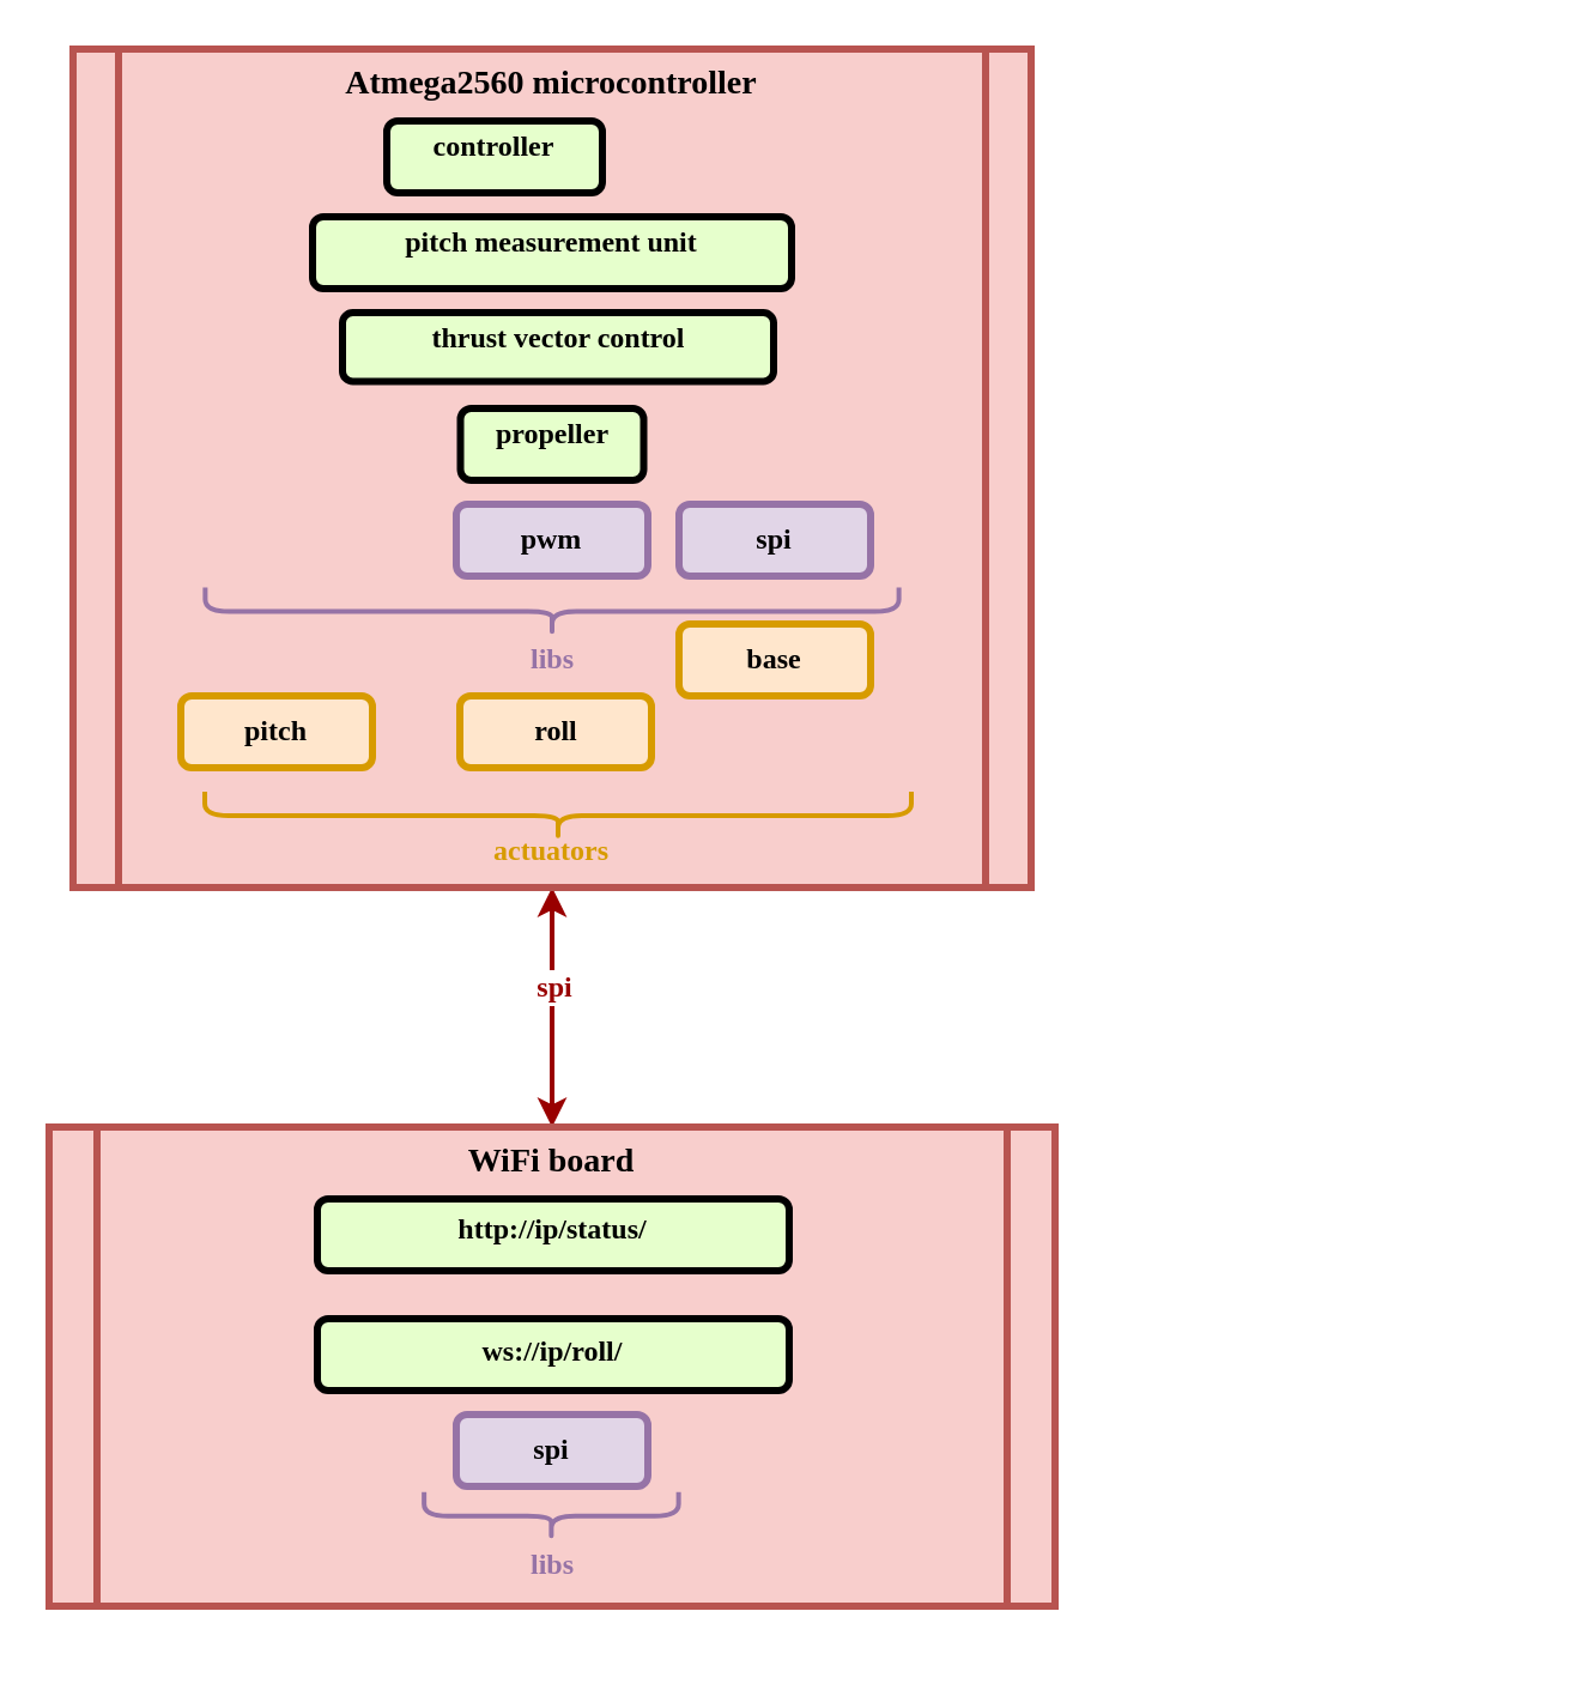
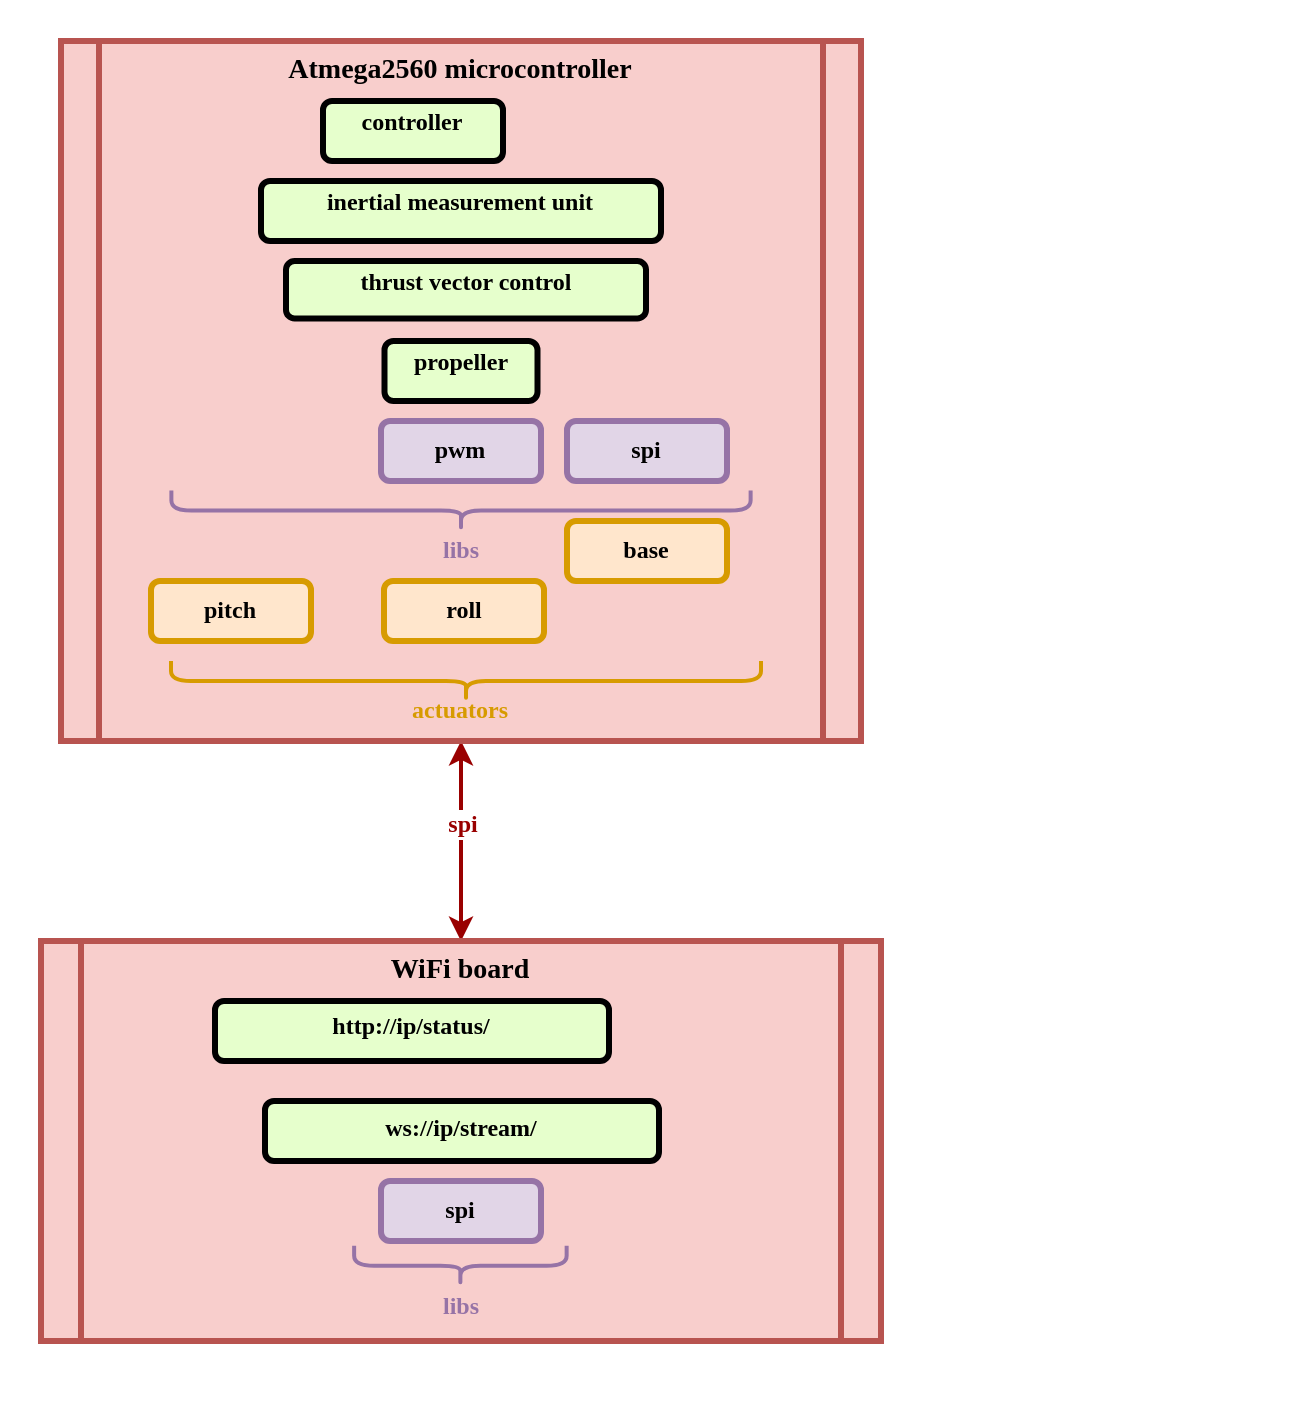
- <mxCell id="16" value="&lt;p style=&quot;margin: 4px 0px 0px; text-align: center;&quot;&gt;&lt;strong&gt;pitch measurement unit&lt;br&gt;&lt;/strong&gt;&lt;/p&gt;" style="verticalAlign=middle;align=center;overflow=fill;fontSize=12;fontFamily=Roboto Mono;html=1;rounded=1;fontStyle=1;strokeWidth=3;fillColor=#E6FFCC;fontSource=https%3A%2F%2Ffonts.googleapis.com%2Fcss%3Ffamily%3DRoboto%2BMono;" parent="11" vertex="1"><mxGeometry x="100" y="70" width="200" height="30" as="geometry" /></mxCell>
+ <mxCell id="16" value="&lt;p style=&quot;margin: 4px 0px 0px; text-align: center;&quot;&gt;&lt;strong&gt;inertial measurement unit&lt;br&gt;&lt;/strong&gt;&lt;/p&gt;" style="verticalAlign=middle;align=center;overflow=fill;fontSize=12;fontFamily=Roboto Mono;html=1;rounded=1;fontStyle=1;strokeWidth=3;fillColor=#E6FFCC;fontSource=https%3A%2F%2Ffonts.googleapis.com%2Fcss%3Ffamily%3DRoboto%2BMono;" parent="11" vertex="1"><mxGeometry x="100" y="70" width="200" height="30" as="geometry" /></mxCell>
- <mxCell id="6" value="&lt;p style=&quot;line-height: 20%;&quot;&gt;http://ip/status/&lt;/p&gt;" style="verticalAlign=middle;align=center;overflow=fill;fontSize=12;fontFamily=Roboto Mono;html=1;rounded=1;fontStyle=1;strokeWidth=3;fillColor=#E6FFCC;fontSource=https%3A%2F%2Ffonts.googleapis.com%2Fcss%3Ffamily%3DRoboto%2BMono;" parent="4" vertex="1"><mxGeometry x="112" y="30" width="197" height="30" as="geometry" /></mxCell>
+ <mxCell id="6" value="&lt;p style=&quot;line-height: 20%;&quot;&gt;http://ip/status/&lt;/p&gt;" style="verticalAlign=middle;align=center;overflow=fill;fontSize=12;fontFamily=Roboto Mono;html=1;rounded=1;fontStyle=1;strokeWidth=3;fillColor=#E6FFCC;fontSource=https%3A%2F%2Ffonts.googleapis.com%2Fcss%3Ffamily%3DRoboto%2BMono;" parent="4" vertex="1"><mxGeometry x="87" y="30" width="197" height="30" as="geometry" /></mxCell>
- <mxCell id="7" value="&lt;p style=&quot;line-height: 40%;&quot;&gt;ws://ip/roll/&lt;/p&gt;" style="verticalAlign=middle;align=center;overflow=fill;fontSize=12;fontFamily=Roboto Mono;html=1;rounded=1;fontStyle=1;strokeWidth=3;fillColor=#E6FFCC;fontSource=https%3A%2F%2Ffonts.googleapis.com%2Fcss%3Ffamily%3DRoboto%2BMono;" parent="4" vertex="1"><mxGeometry x="112" y="80" width="197" height="30" as="geometry" /></mxCell>
+ <mxCell id="7" value="&lt;p style=&quot;line-height: 40%;&quot;&gt;ws://ip/stream/&lt;/p&gt;" style="verticalAlign=middle;align=center;overflow=fill;fontSize=12;fontFamily=Roboto Mono;html=1;rounded=1;fontStyle=1;strokeWidth=3;fillColor=#E6FFCC;fontSource=https%3A%2F%2Ffonts.googleapis.com%2Fcss%3Ffamily%3DRoboto%2BMono;" parent="4" vertex="1"><mxGeometry x="112" y="80" width="197" height="30" as="geometry" /></mxCell>
